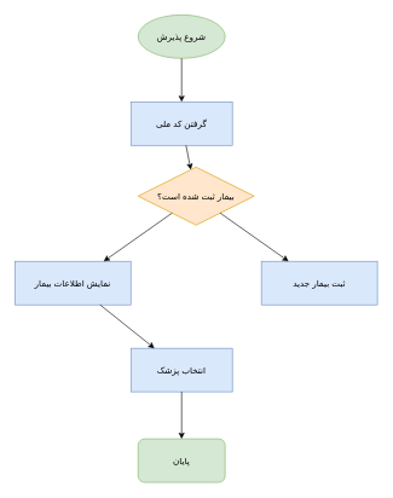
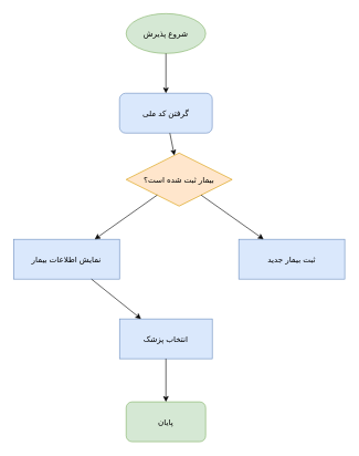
- <mxCell id="3" value="گرفتن کد ملی" style="rounded=0;fillColor=#dae8fc;strokeColor=#6c8ebf;" parent="1" vertex="1"><mxGeometry x="180" y="140" width="140" height="60" as="geometry" /></mxCell>
+ <mxCell id="3" value="گرفتن کد ملی" style="fillColor=#dae8fc;strokeColor=#6c8ebf;rounded=1;" parent="1" vertex="1"><mxGeometry x="180" y="140" width="140" height="60" as="geometry" /></mxCell>
